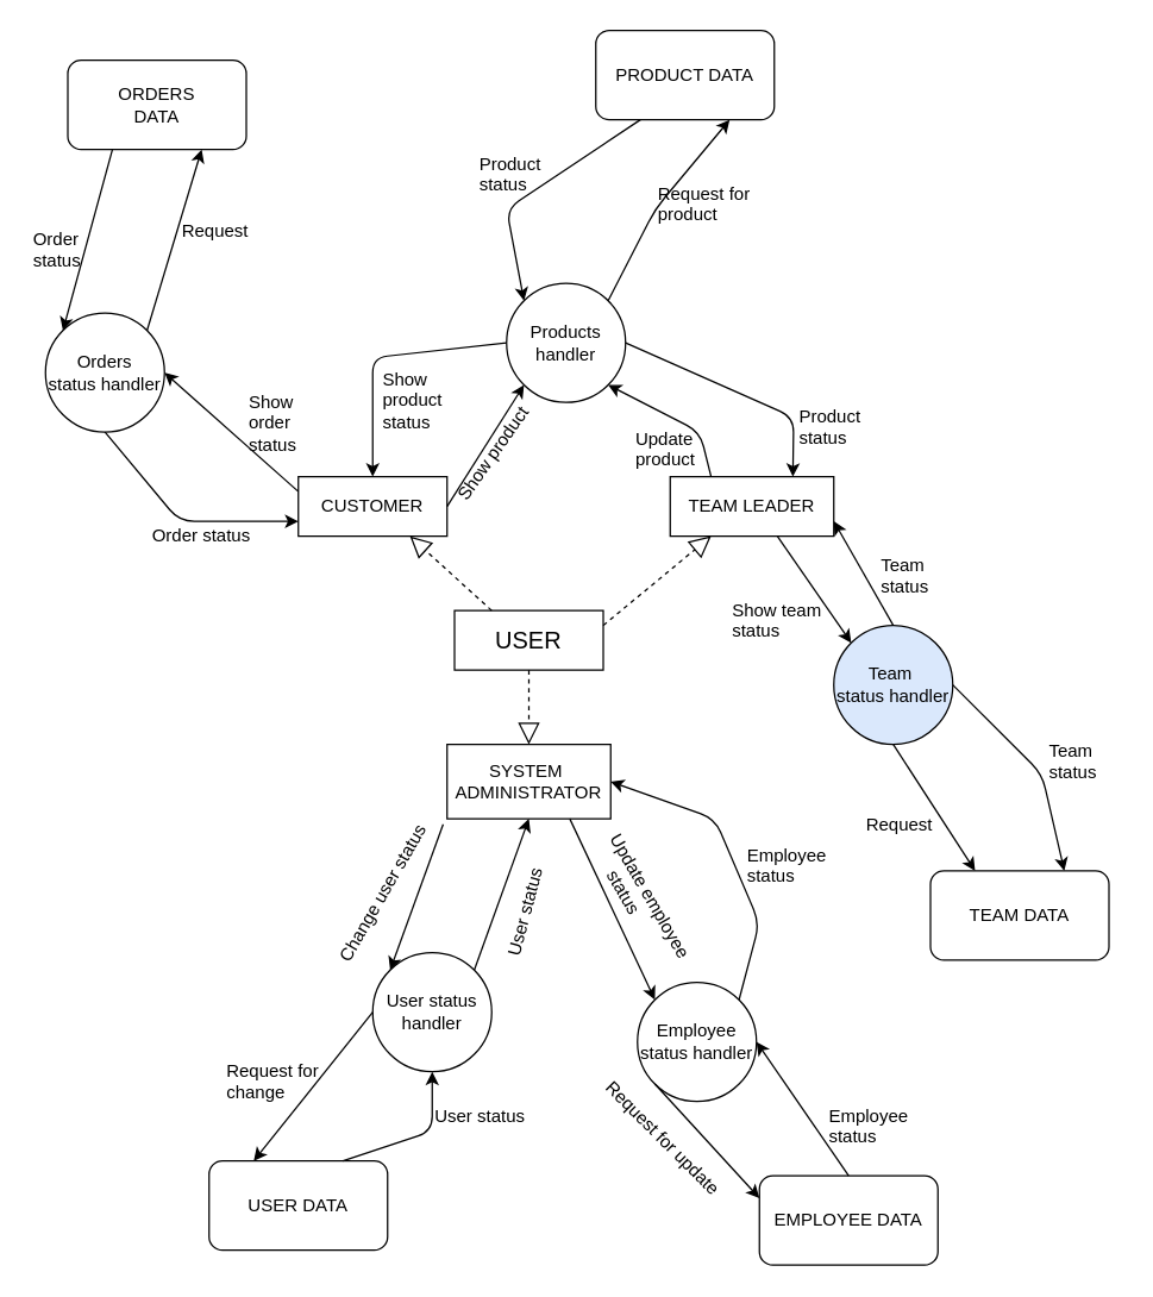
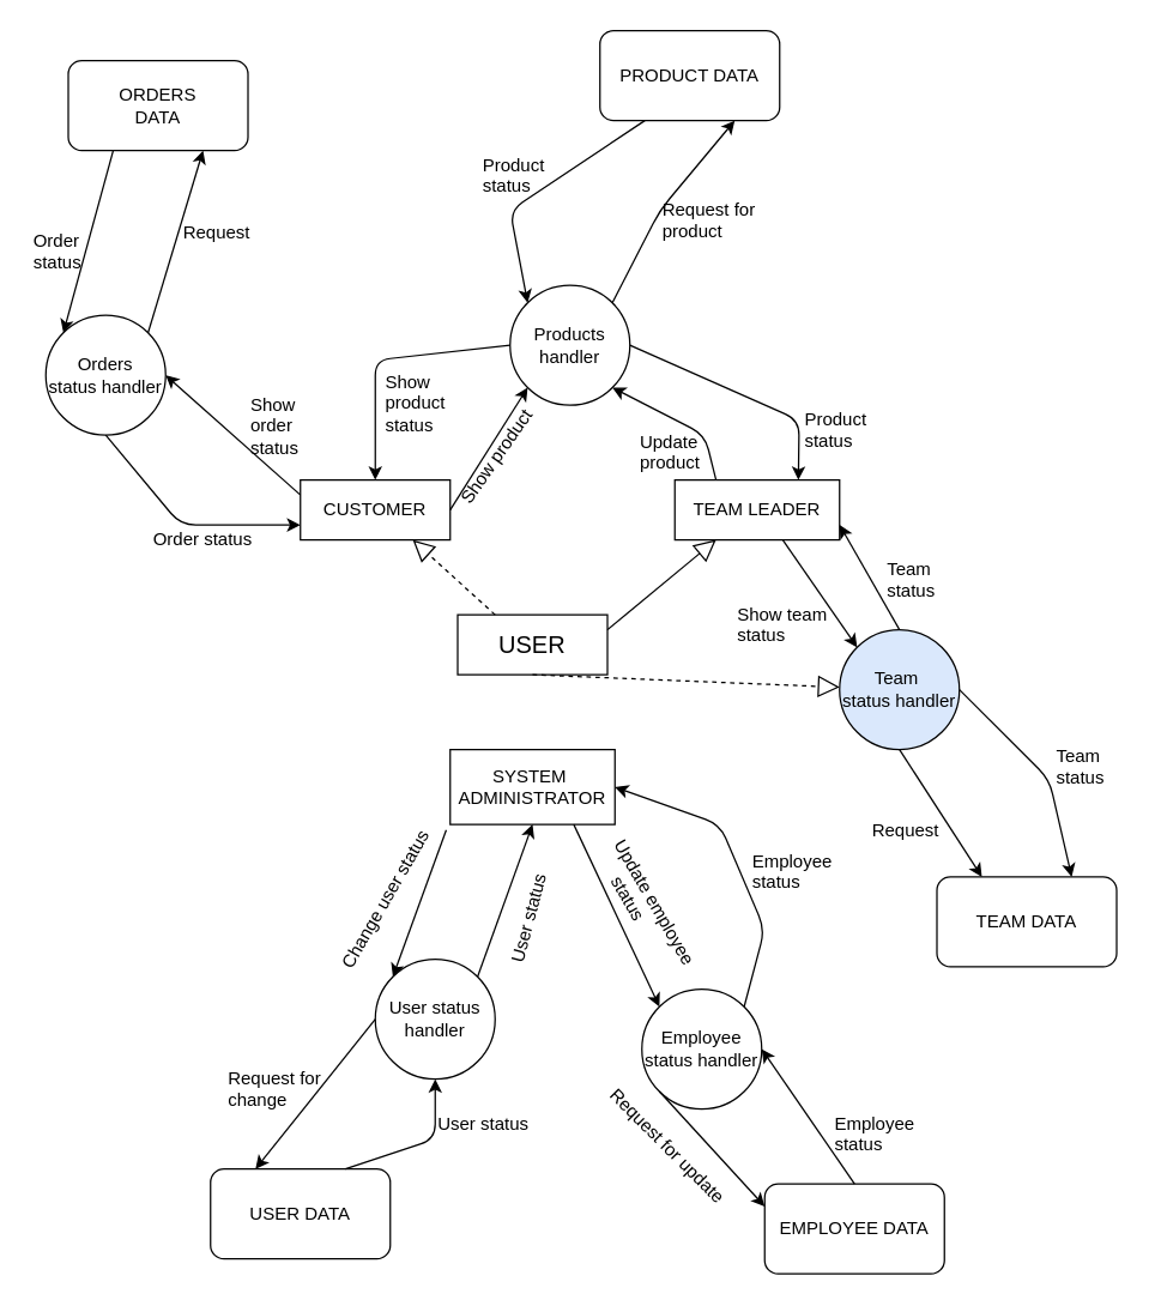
- <mxCell id="46" value="Request for&amp;nbsp;&lt;br&gt;product&amp;nbsp;" style="text;html=1;resizable=0;points=[];autosize=1;align=left;verticalAlign=top;spacingTop=-4;" vertex="1" parent="1"><mxGeometry x="440" y="120" width="80" height="30" as="geometry" /></mxCell>
+ <mxCell id="46" value="Request for&amp;nbsp;&lt;br&gt;product&amp;nbsp;" style="text;html=1;resizable=0;points=[];autosize=1;align=left;verticalAlign=top;spacingTop=-4;" vertex="1" parent="1"><mxGeometry x="440" y="130" width="80" height="30" as="geometry" /></mxCell>
- <mxCell id="7" value="" style="endArrow=block;dashed=1;endFill=0;endSize=12;html=1;entryX=0.25;entryY=1;entryDx=0;entryDy=0;exitX=1;exitY=0.25;exitDx=0;exitDy=0;" edge="1" parent="1" source="2" target="4"><mxGeometry width="160" relative="1" as="geometry"><mxPoint x="460" y="430" as="sourcePoint" /><mxPoint x="620" y="430" as="targetPoint" /></mxGeometry></mxCell>
+ <mxCell id="7" value="" style="endArrow=block;dashed=0;endFill=0;endSize=12;html=1;entryX=0.25;entryY=1;entryDx=0;entryDy=0;exitX=1;exitY=0.25;exitDx=0;exitDy=0;" edge="1" parent="1" source="2" target="4"><mxGeometry width="160" relative="1" as="geometry"><mxPoint x="460" y="430" as="sourcePoint" /><mxPoint x="620" y="430" as="targetPoint" /></mxGeometry></mxCell>
- <mxCell id="8" value="" style="endArrow=block;dashed=1;endFill=0;endSize=12;html=1;exitX=0.5;exitY=1;exitDx=0;exitDy=0;entryX=0.5;entryY=0;entryDx=0;entryDy=0;" edge="1" parent="1" source="2" target="3"><mxGeometry width="160" relative="1" as="geometry"><mxPoint x="90" y="470" as="sourcePoint" /><mxPoint x="250" y="470" as="targetPoint" /></mxGeometry></mxCell>
+ <mxCell id="8" value="" style="endArrow=block;dashed=1;endFill=0;endSize=12;html=1;exitX=0.5;exitY=1;exitDx=0;exitDy=0;" edge="1" parent="1" source="2" target="29"><mxGeometry width="160" relative="1" as="geometry"><mxPoint x="90" y="470" as="sourcePoint" /><mxPoint x="250" y="470" as="targetPoint" /></mxGeometry></mxCell>
